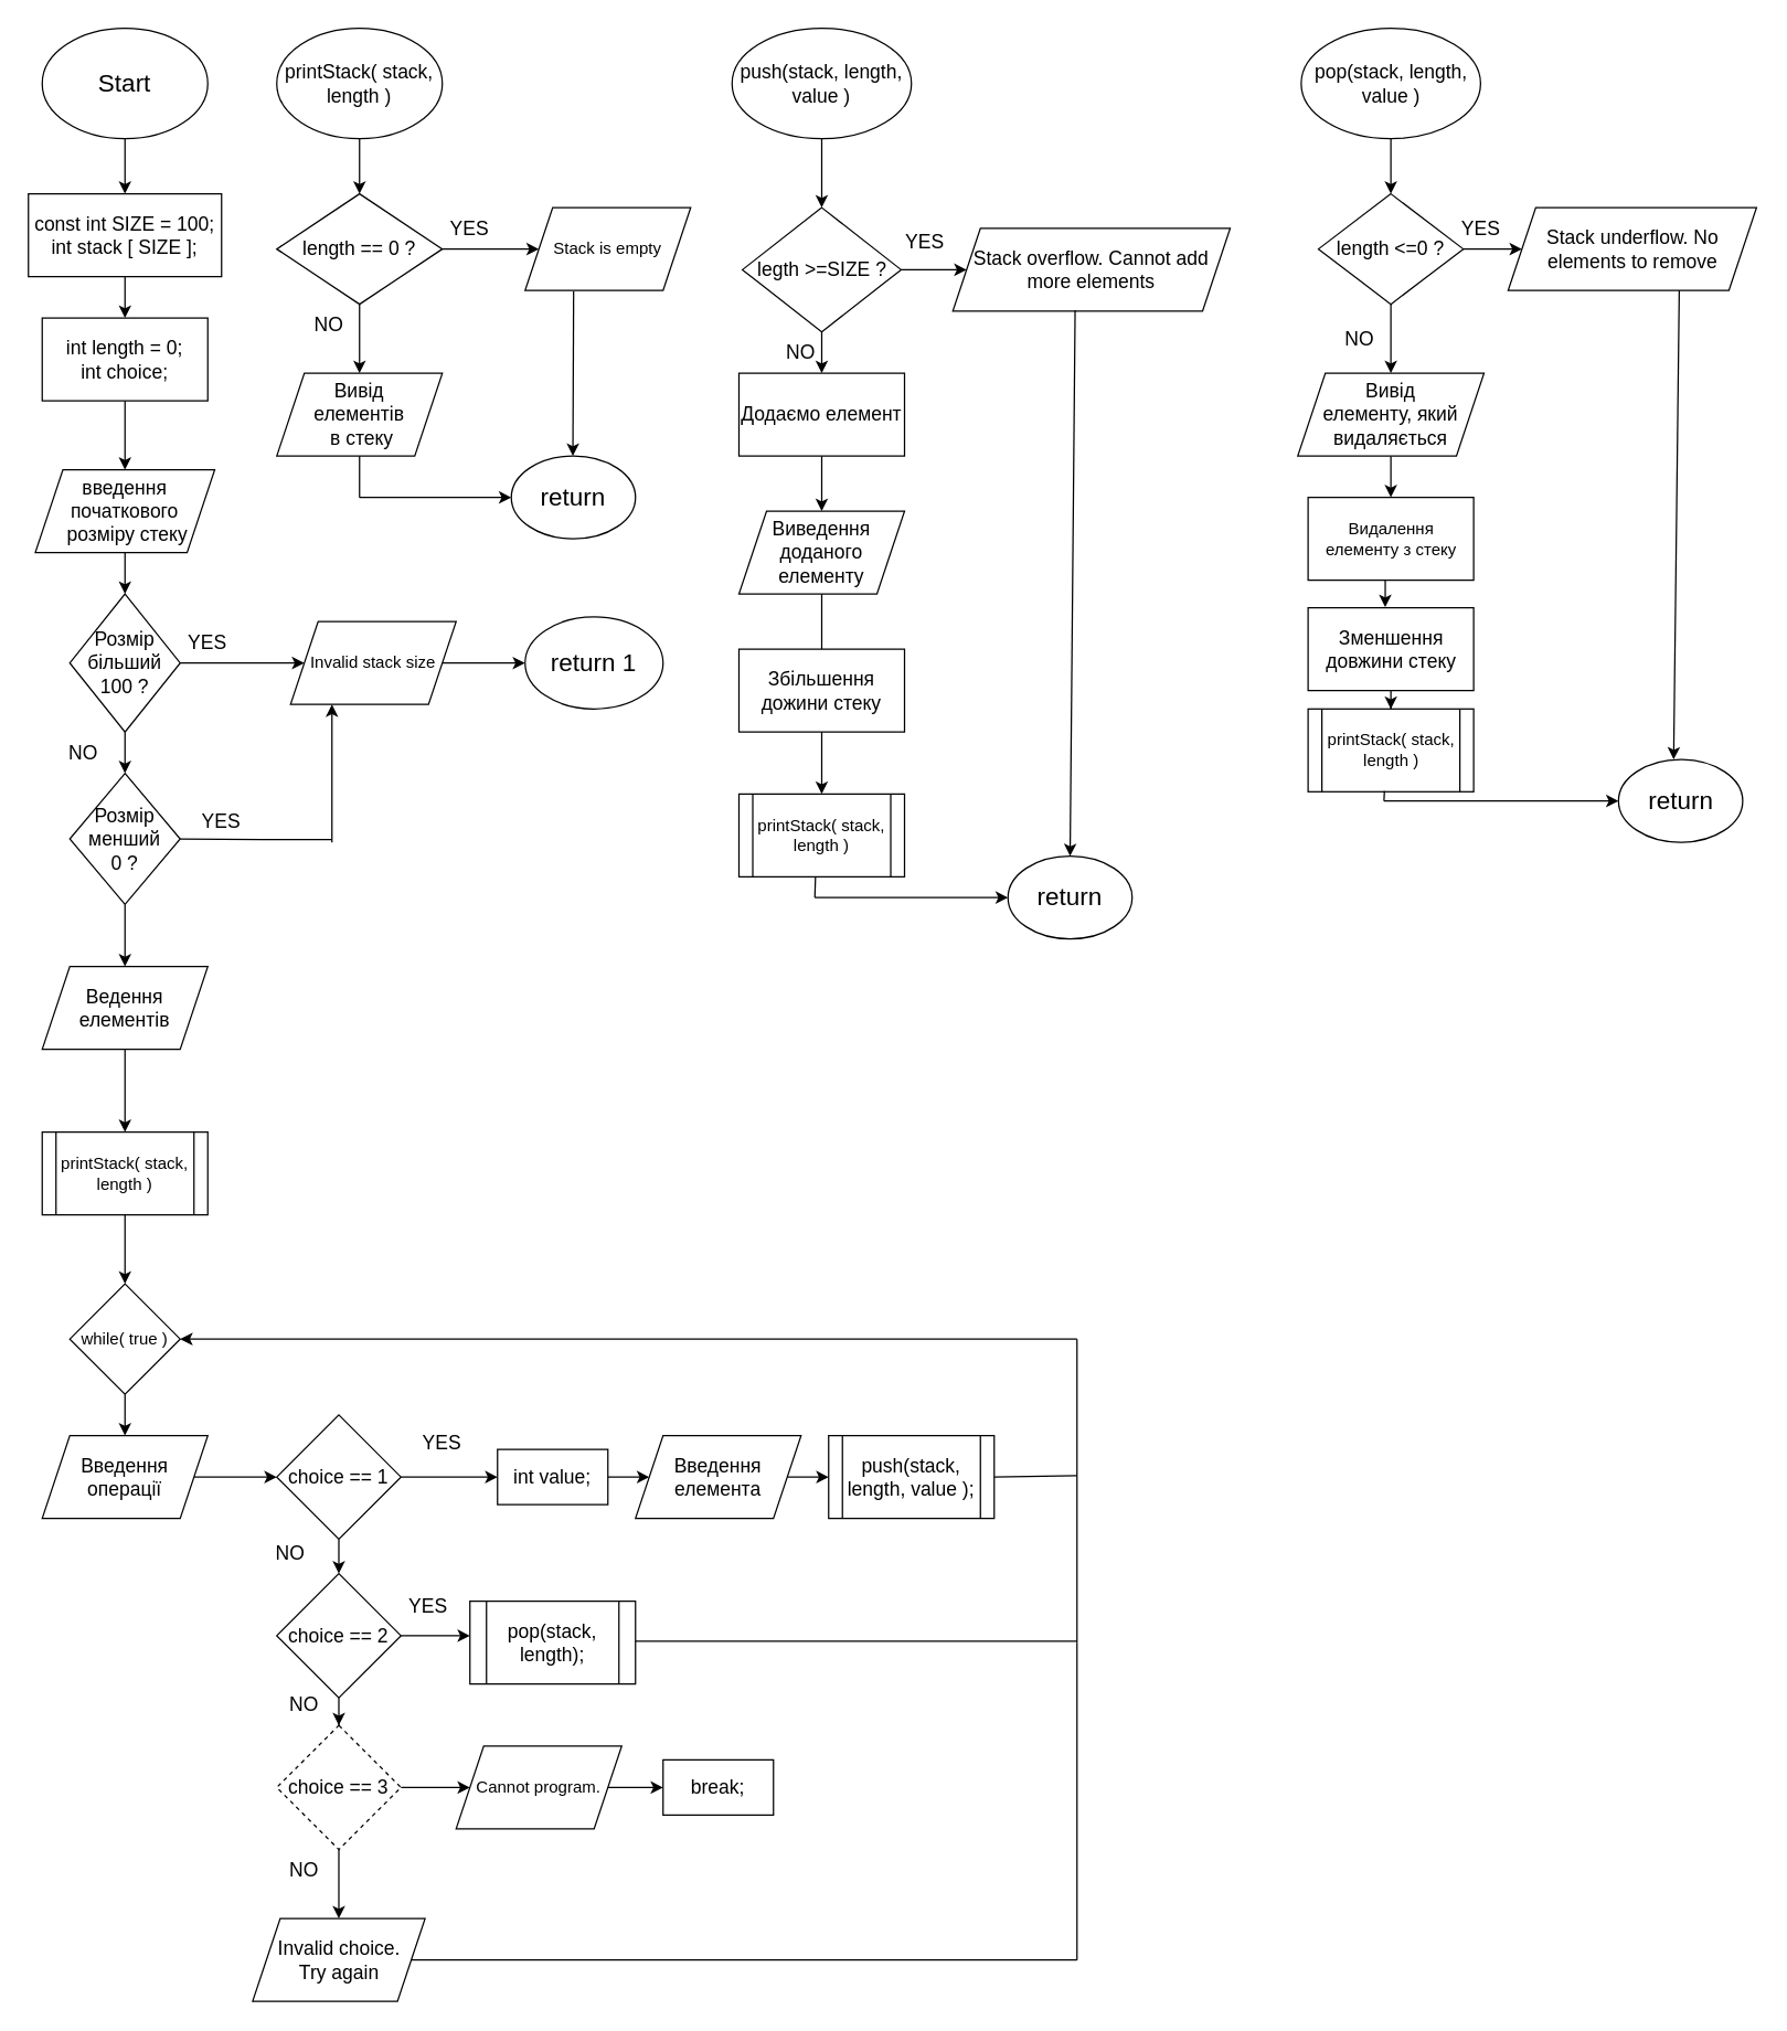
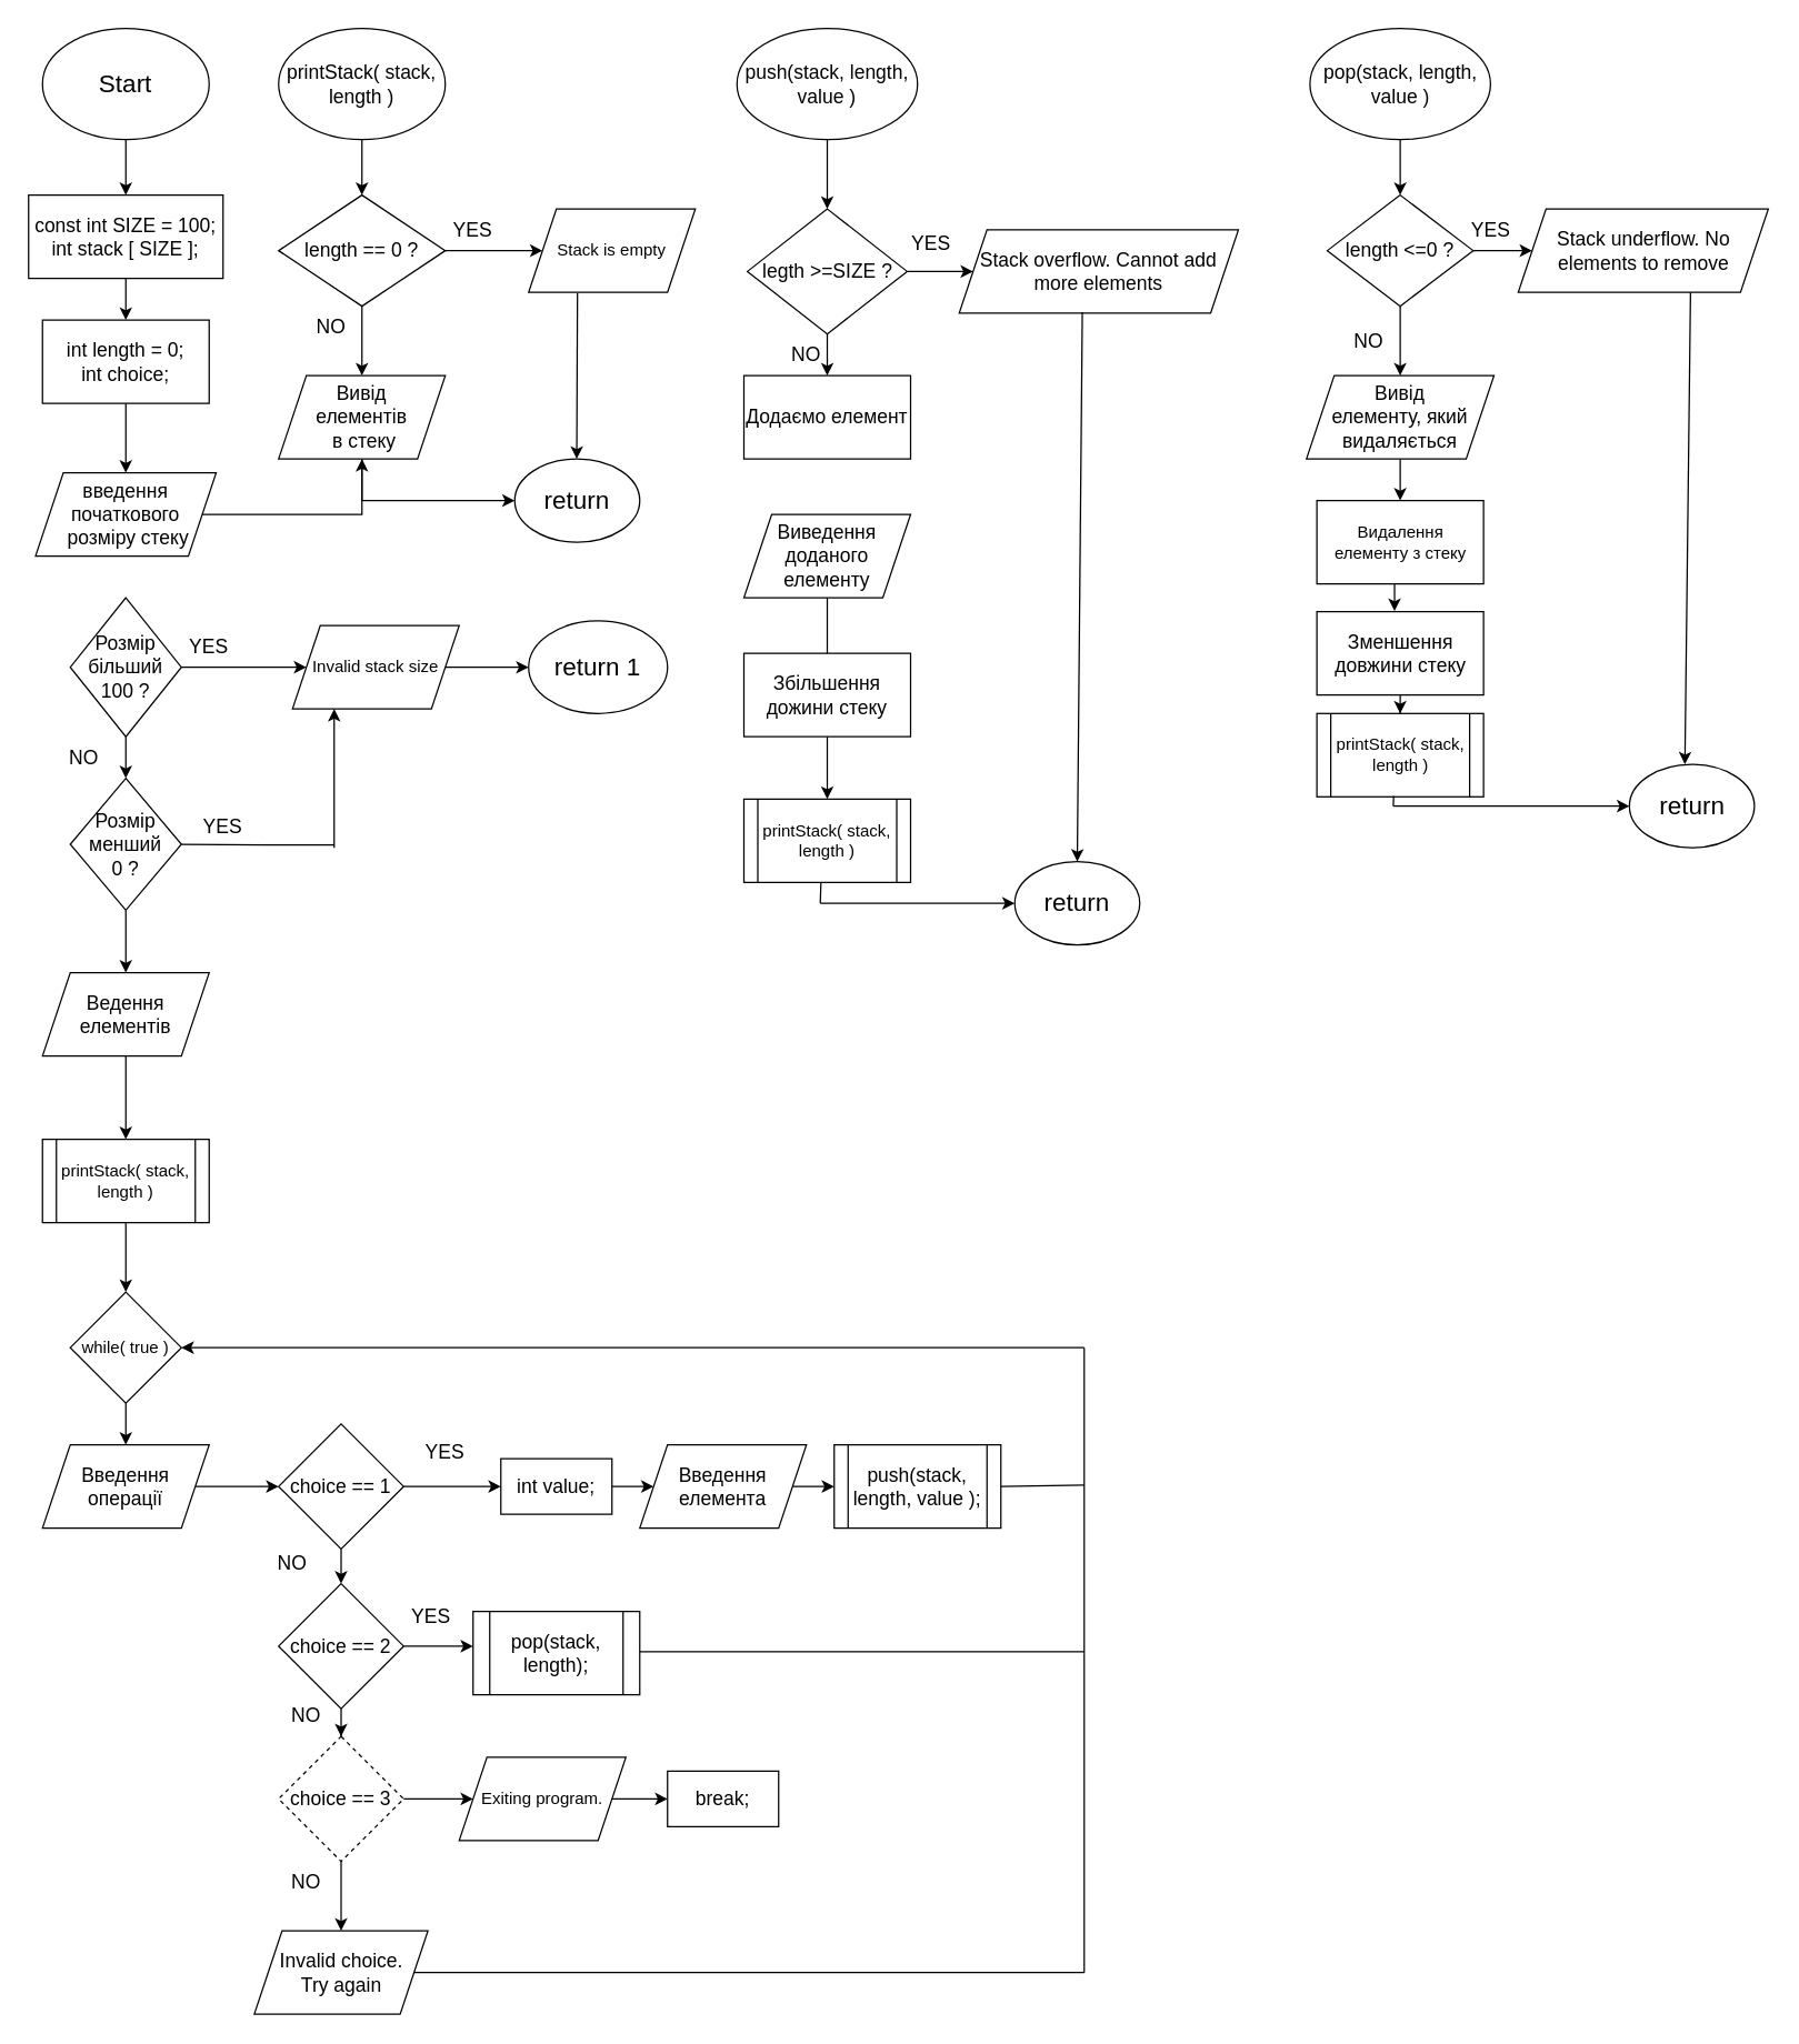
- <mxCell id="94" value="" style="edgeStyle=orthogonalEdgeStyle;rounded=0;orthogonalLoop=1;jettySize=auto;html=1;entryX=0.5;entryY=0;entryDx=0;entryDy=0;" edge="1" parent="1" source="95" target="97"><mxGeometry relative="1" as="geometry"><mxPoint x="594" y="367" as="targetPoint" /></mxGeometry></mxCell>
- <mxCell id="8" value="" style="edgeStyle=orthogonalEdgeStyle;rounded=0;orthogonalLoop=1;jettySize=auto;html=1;" edge="1" parent="1" source="9" target="12"><mxGeometry relative="1" as="geometry" /></mxCell>
+ <mxCell id="8" value="" style="edgeStyle=orthogonalEdgeStyle;rounded=0;orthogonalLoop=1;jettySize=auto;html=1;" edge="1" parent="1" source="9" target="66"><mxGeometry relative="1" as="geometry" /></mxCell>
- <mxCell id="51" value="Cannot program." style="shape=parallelogram;perimeter=parallelogramPerimeter;whiteSpace=wrap;html=1;fixedSize=1;" vertex="1" parent="1"><mxGeometry x="330" y="1265" width="120" height="60" as="geometry" /></mxCell>
+ <mxCell id="51" value="Exiting program." style="shape=parallelogram;perimeter=parallelogramPerimeter;whiteSpace=wrap;html=1;fixedSize=1;" vertex="1" parent="1"><mxGeometry x="330" y="1265" width="120" height="60" as="geometry" /></mxCell>
